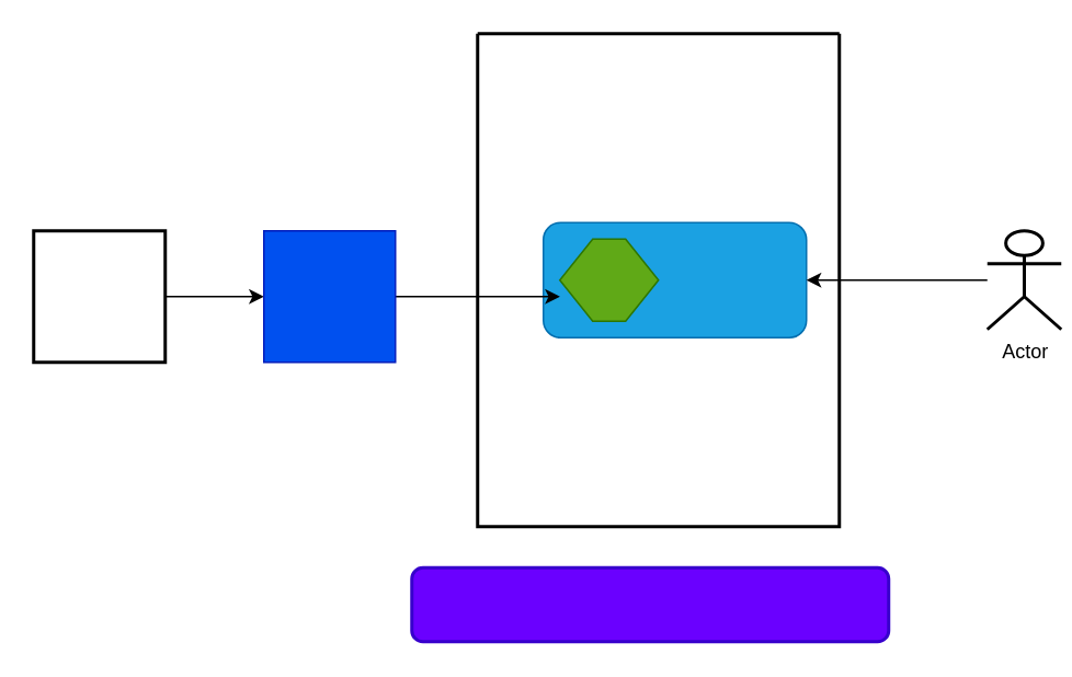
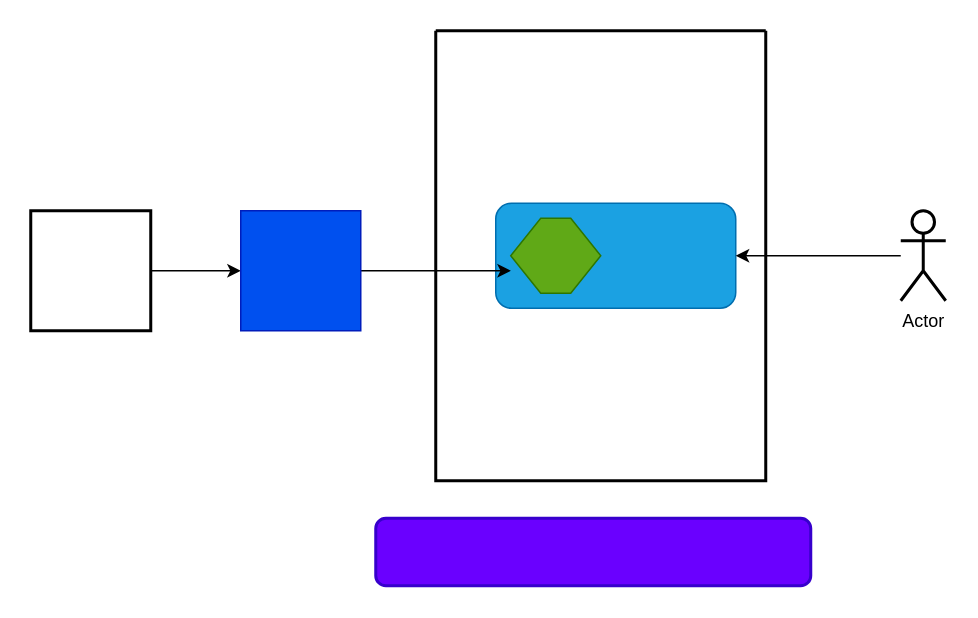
- <mxCell id="10" value="Actor" style="shape=umlActor;verticalLabelPosition=bottom;verticalAlign=top;html=1;outlineConnect=0;strokeWidth=2;" vertex="1" parent="1"><mxGeometry x="600" y="140" width="45" height="60" as="geometry" /></mxCell>
+ <mxCell id="10" value="Actor" style="shape=umlActor;verticalLabelPosition=bottom;verticalAlign=top;html=1;outlineConnect=0;strokeWidth=2;" vertex="1" parent="1"><mxGeometry x="600" y="140" width="30" height="60" as="geometry" /></mxCell>
